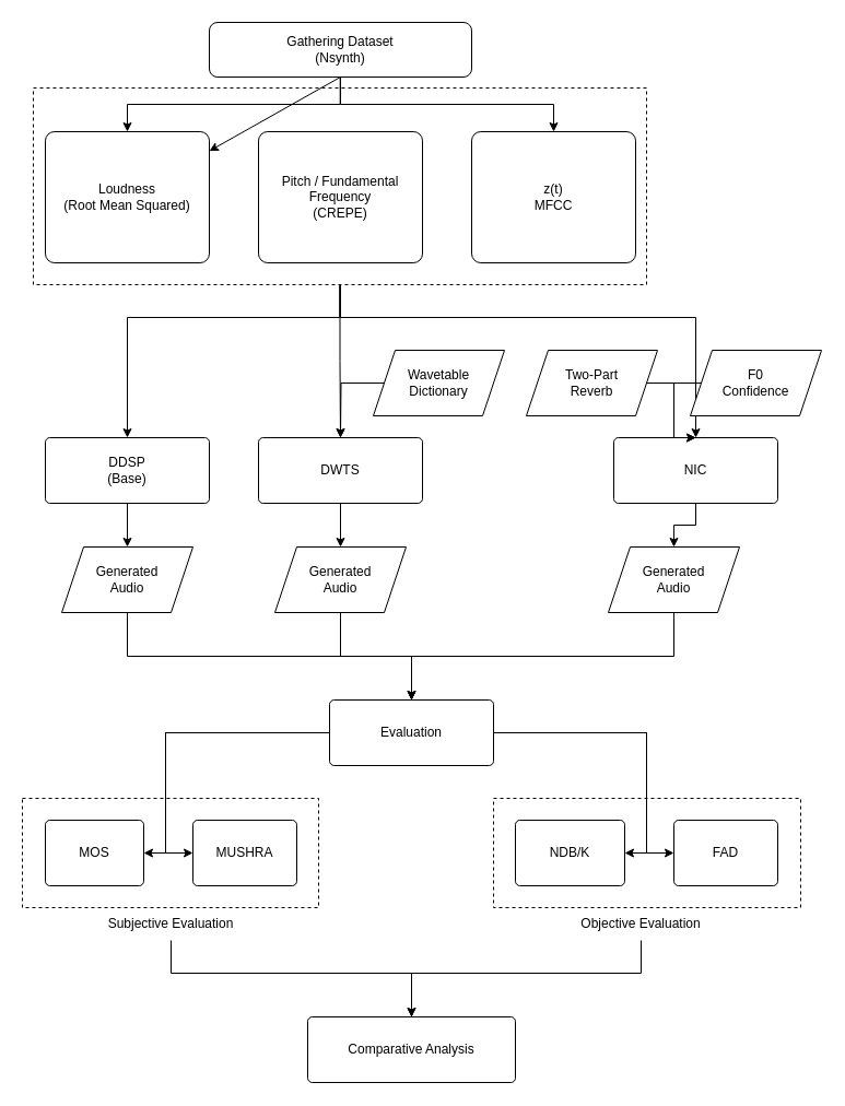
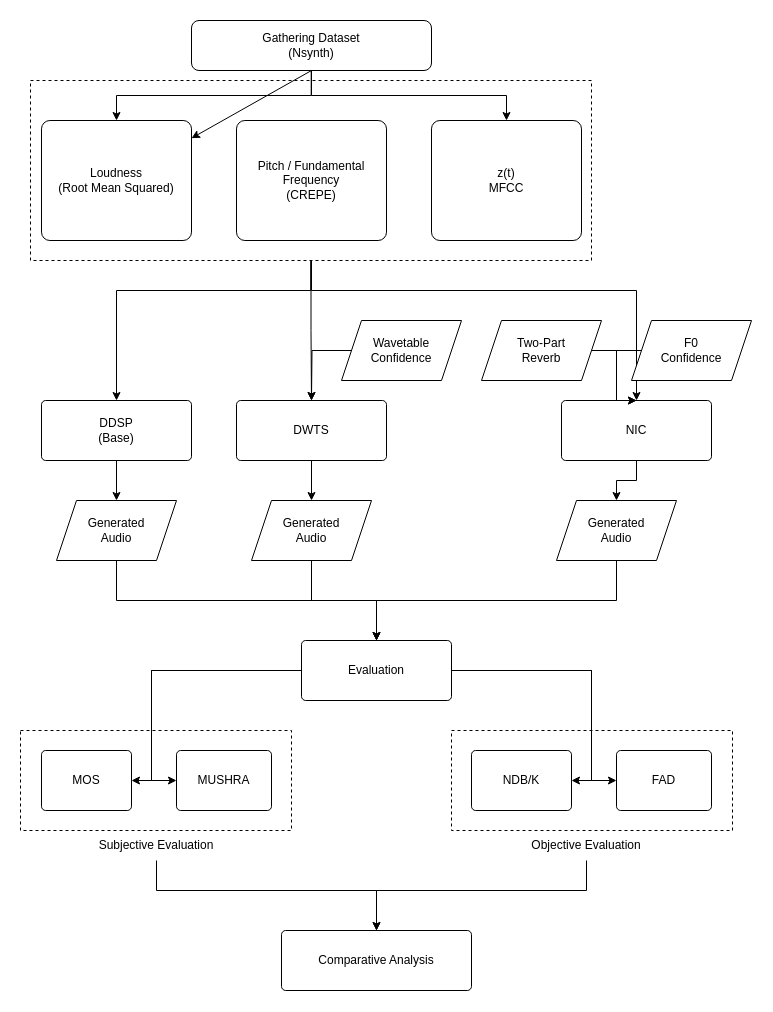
- <mxCell id="20" value="Wavetable&lt;div&gt;Dictionary&lt;/div&gt;" style="shape=parallelogram;perimeter=parallelogramPerimeter;whiteSpace=wrap;html=1;fixedSize=1;" vertex="1" parent="1"><mxGeometry x="341" y="320" width="120" height="60" as="geometry" /></mxCell>
+ <mxCell id="20" value="Wavetable&lt;div&gt;Confidence&lt;/div&gt;" style="shape=parallelogram;perimeter=parallelogramPerimeter;whiteSpace=wrap;html=1;fixedSize=1;" vertex="1" parent="1"><mxGeometry x="341" y="320" width="120" height="60" as="geometry" /></mxCell>
